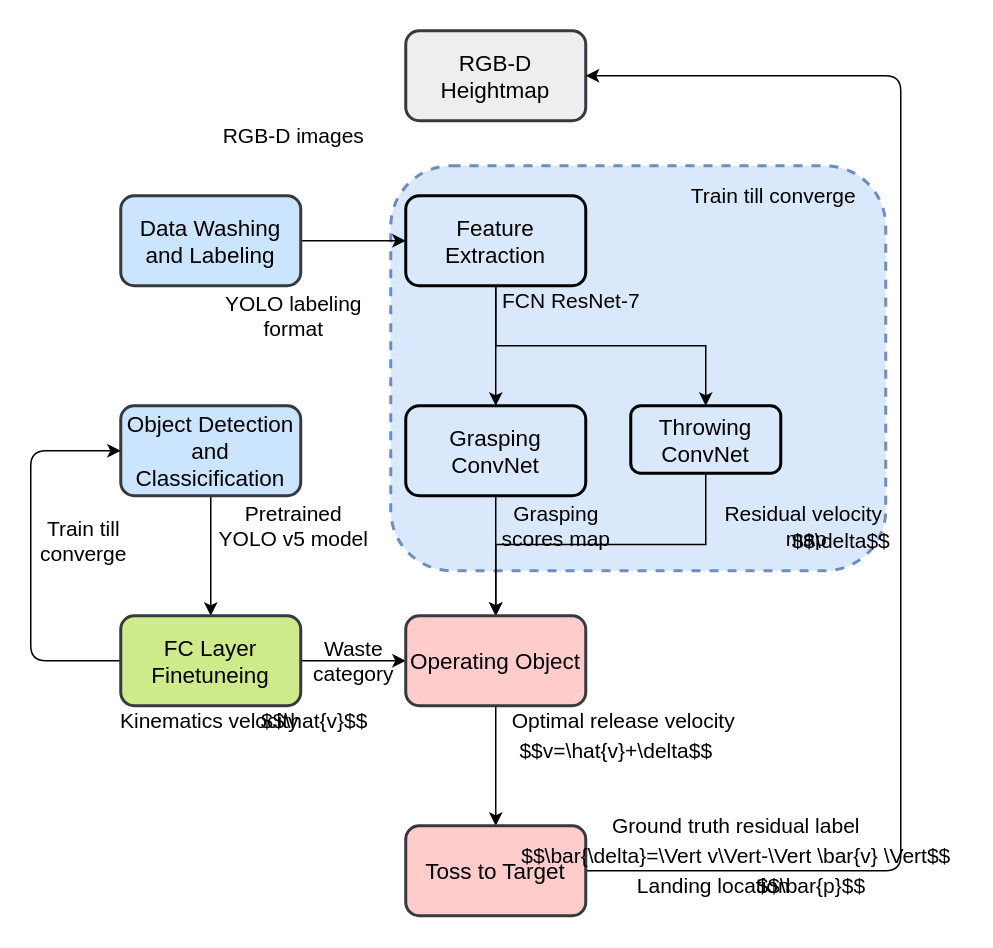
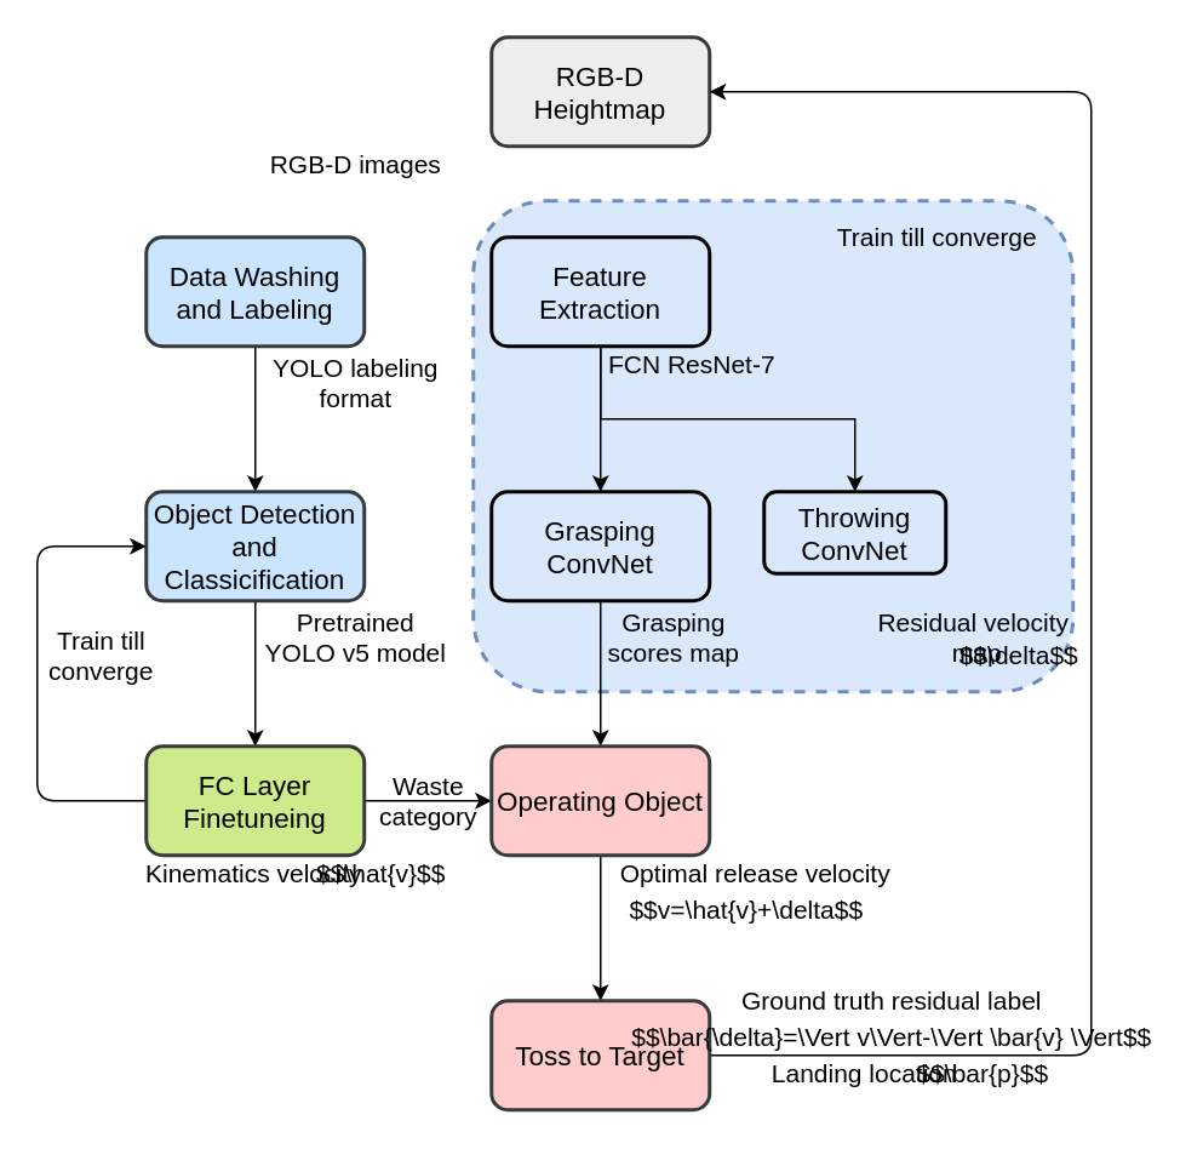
- <mxCell id="3" value="" style="edgeStyle=orthogonalEdgeStyle;rounded=0;orthogonalLoop=1;jettySize=auto;html=1;" parent="1" source="4" target="16" edge="1"><mxGeometry relative="1" as="geometry" /></mxCell>
+ <mxCell id="3" value="" style="edgeStyle=orthogonalEdgeStyle;rounded=0;orthogonalLoop=1;jettySize=auto;html=1;" parent="1" source="4" target="6" edge="1"><mxGeometry relative="1" as="geometry" /></mxCell>
- <mxCell id="19" style="edgeStyle=orthogonalEdgeStyle;rounded=0;orthogonalLoop=1;jettySize=auto;html=1;exitX=0.5;exitY=1;exitDx=0;exitDy=0;entryX=0.5;entryY=0;entryDx=0;entryDy=0;" parent="1" source="20" target="22" edge="1"><mxGeometry relative="1" as="geometry" /></mxCell>
